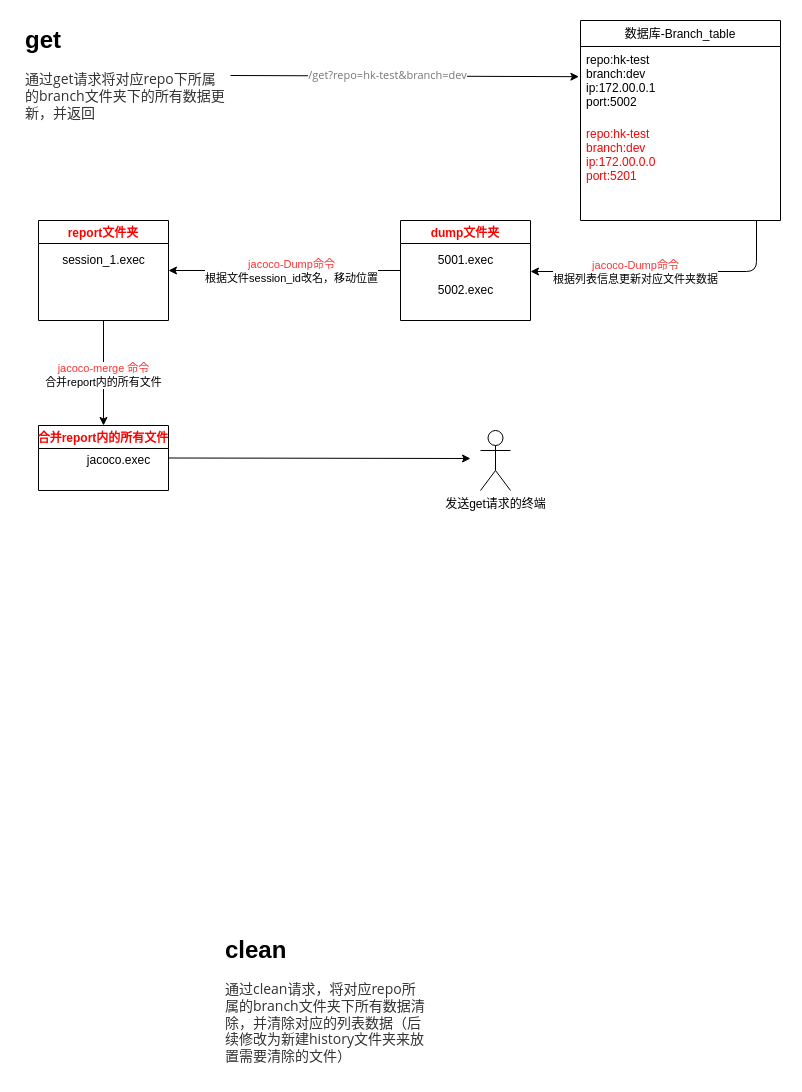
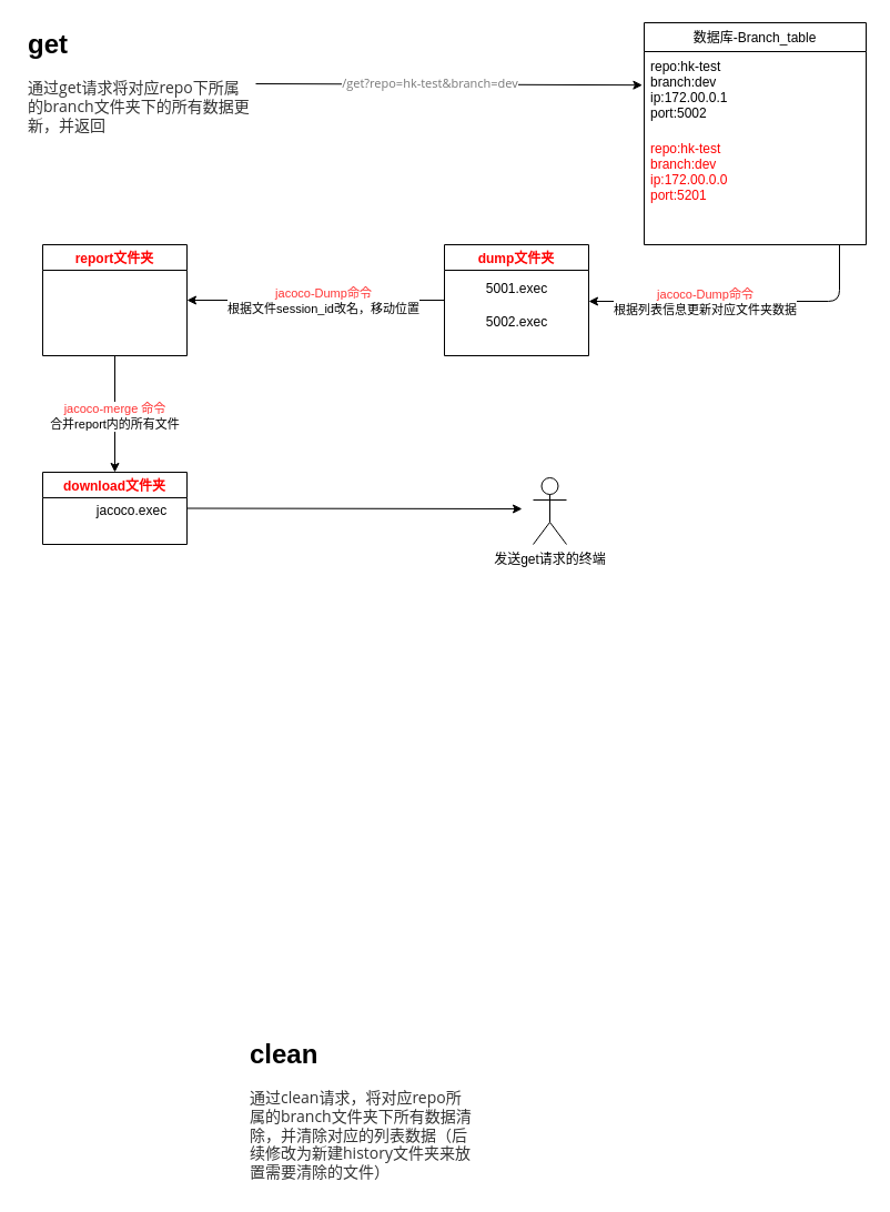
- <mxCell id="15" value="&lt;font color=&quot;#000000&quot;&gt;session_1.exec&lt;/font&gt;" style="text;html=1;align=center;verticalAlign=middle;resizable=0;points=[];autosize=1;strokeColor=none;fontColor=#FF0000;" vertex="1" parent="14"><mxGeometry x="15" y="30" width="100" height="20" as="geometry" /></mxCell>
- <mxCell id="18" value="合并report内的所有文件" style="swimlane;fontColor=#FF0000;" vertex="1" parent="1"><mxGeometry x="38" y="425" width="130" height="65" as="geometry" /></mxCell>
+ <mxCell id="18" value="download文件夹" style="swimlane;fontColor=#FF0000;" vertex="1" parent="1"><mxGeometry x="38" y="425" width="130" height="65" as="geometry" /></mxCell>
